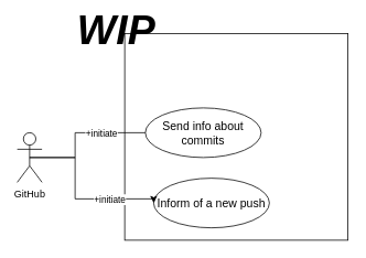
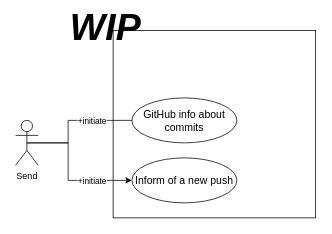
- <mxCell id="3" value="Send info about commits" style="ellipse;whiteSpace=wrap;html=1;fontSize=14;" vertex="1" parent="1"><mxGeometry x="175" y="130" width="140" height="60" as="geometry" /></mxCell>
+ <mxCell id="3" value="GitHub info about commits" style="ellipse;whiteSpace=wrap;html=1;fontSize=14;" vertex="1" parent="1"><mxGeometry x="175" y="130" width="140" height="60" as="geometry" /></mxCell>
- <mxCell id="9" value="GitHub" style="shape=umlActor;verticalLabelPosition=bottom;verticalAlign=top;html=1;outlineConnect=0;" vertex="1" parent="1"><mxGeometry x="20" y="160" width="30" height="60" as="geometry" /></mxCell>
+ <mxCell id="9" value="Send" style="shape=umlActor;verticalLabelPosition=bottom;verticalAlign=top;html=1;outlineConnect=0;" vertex="1" parent="1"><mxGeometry x="20" y="160" width="30" height="60" as="geometry" /></mxCell>
- <mxCell id="4" value="Inform of a new push" style="ellipse;whiteSpace=wrap;html=1;fontSize=14;" vertex="1" parent="1"><mxGeometry x="185" y="215" width="140" height="60" as="geometry" /></mxCell>
+ <mxCell id="4" value="Inform of a new push" style="ellipse;whiteSpace=wrap;html=1;fontSize=14;" vertex="1" parent="1"><mxGeometry x="175" y="210" width="140" height="60" as="geometry" /></mxCell>
